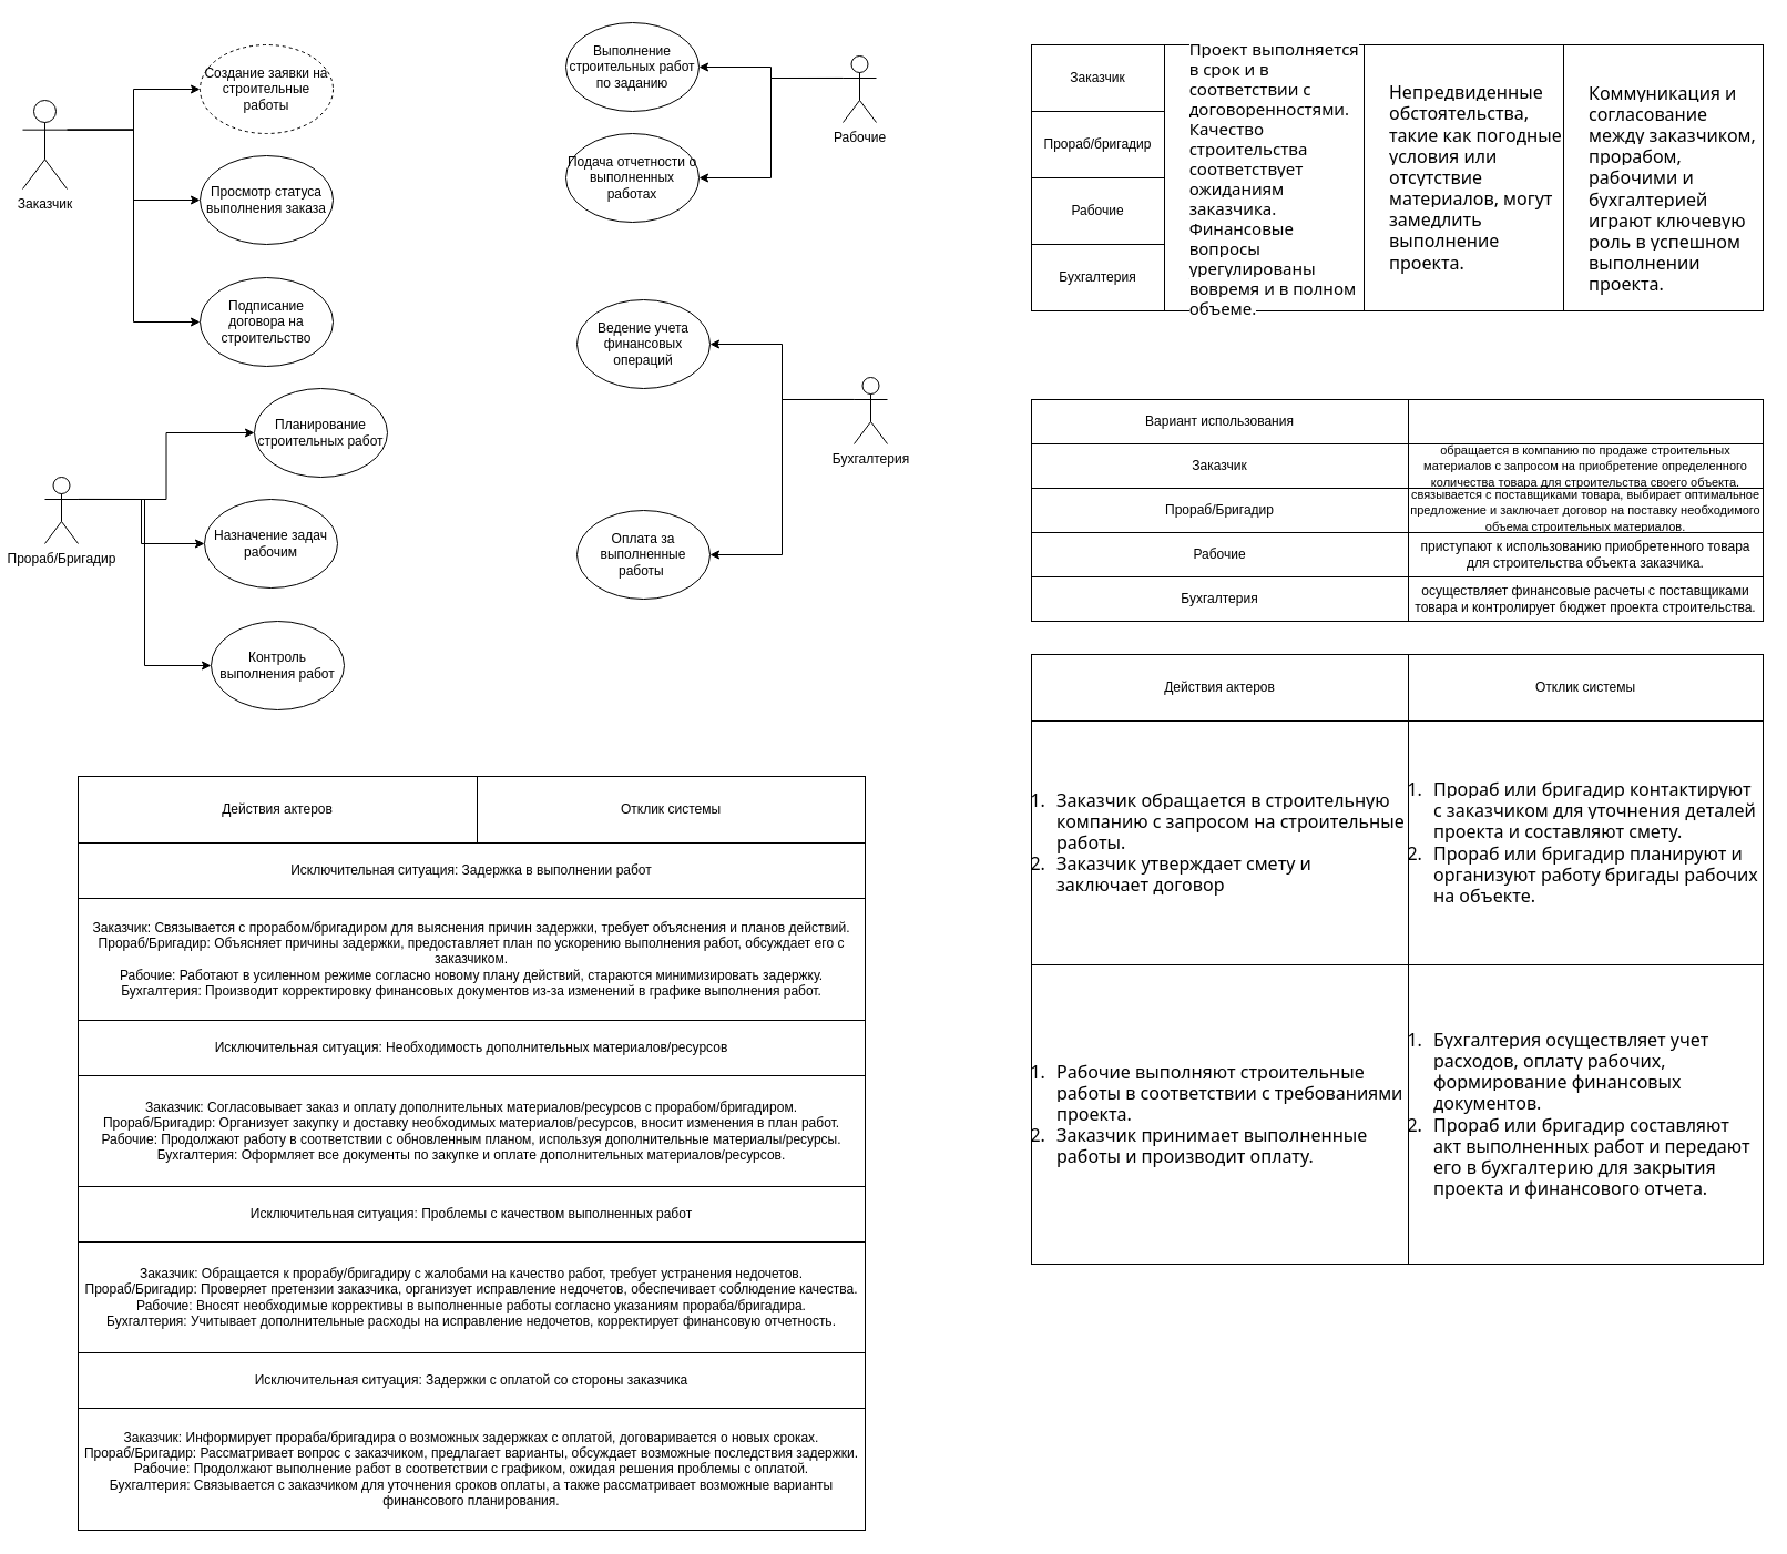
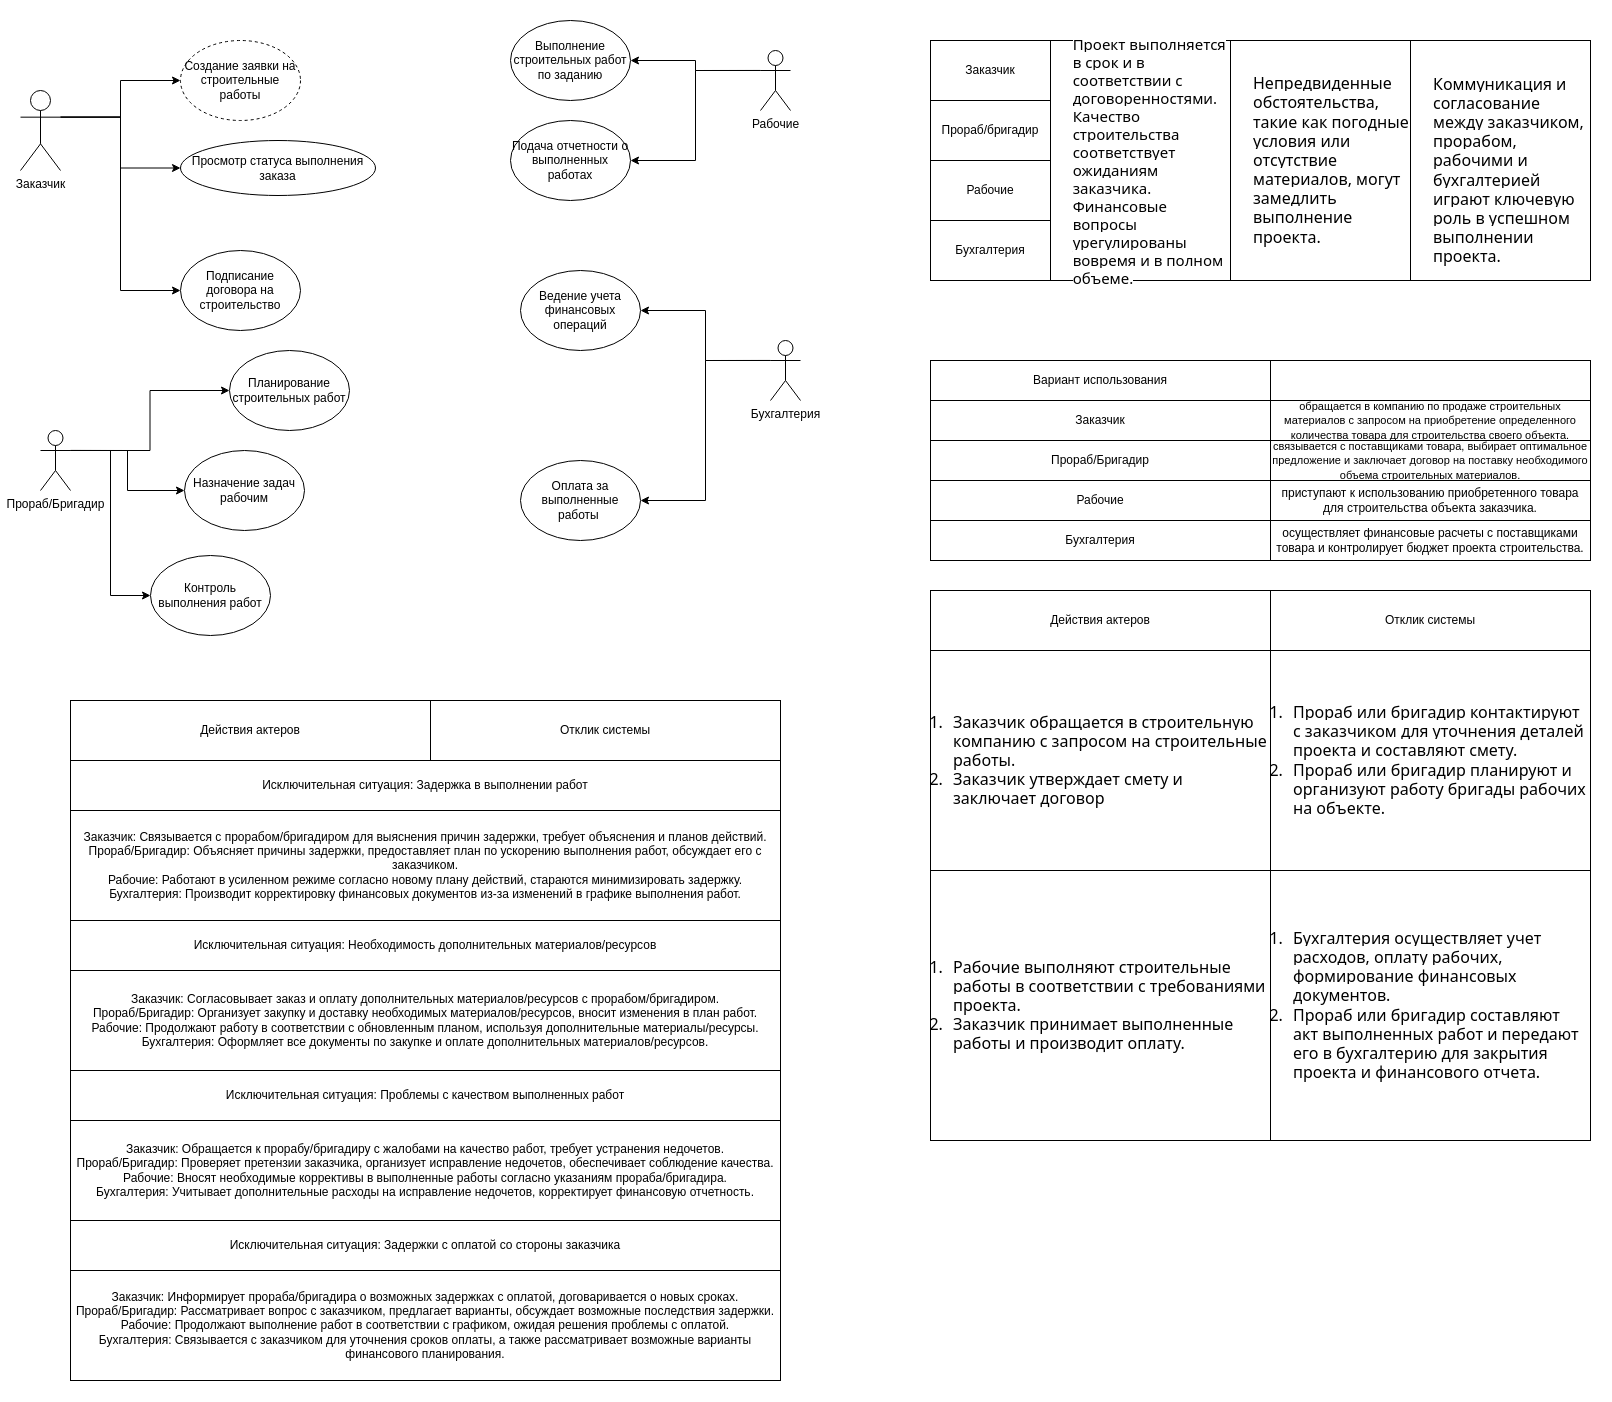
- <mxCell id="7" value="Просмотр статуса выполнения заказа" style="ellipse;whiteSpace=wrap;html=1;" vertex="1" parent="1"><mxGeometry x="180" y="140" width="120" height="80" as="geometry" /></mxCell>
+ <mxCell id="7" value="Просмотр статуса выполнения заказа" style="ellipse;whiteSpace=wrap;html=1;" vertex="1" parent="1"><mxGeometry x="180" y="140" width="195" height="55" as="geometry" /></mxCell>
- <mxCell id="15" value="Контроль выполнения работ" style="ellipse;whiteSpace=wrap;html=1;" vertex="1" parent="1"><mxGeometry x="190" y="560" width="120" height="80" as="geometry" /></mxCell>
+ <mxCell id="15" value="Контроль выполнения работ" style="ellipse;whiteSpace=wrap;html=1;" vertex="1" parent="1"><mxGeometry x="150" y="555" width="120" height="80" as="geometry" /></mxCell>
